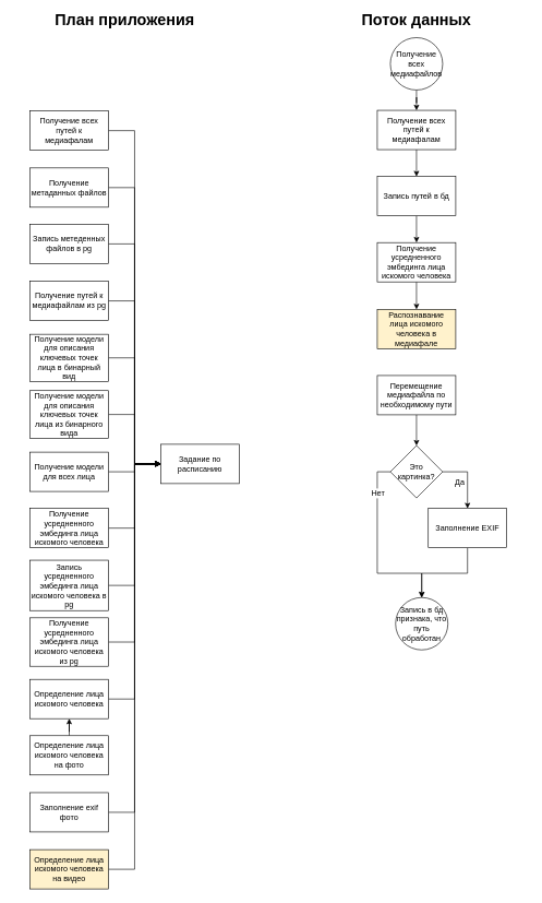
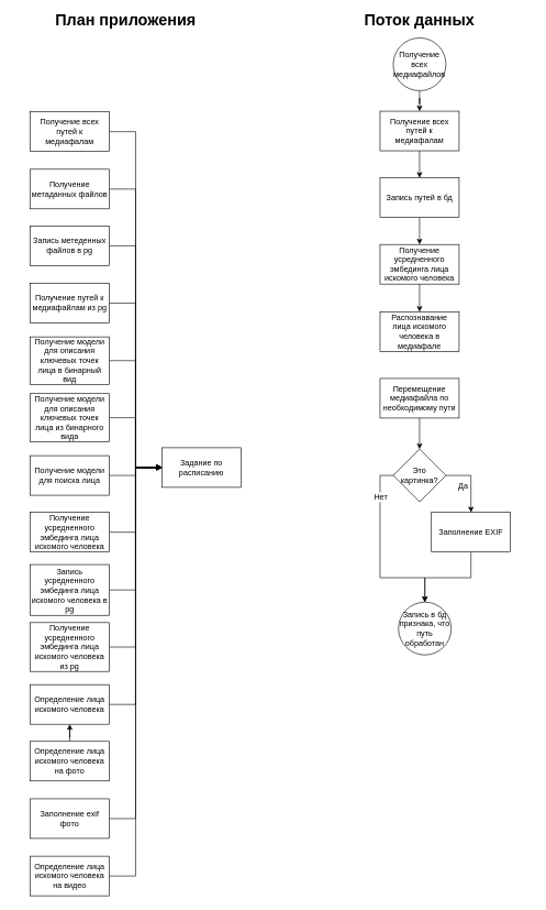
- <mxCell id="12" value="&lt;div&gt;Распознавание &lt;br&gt;&lt;/div&gt;&lt;div&gt;лица искомого человека в медиафале&lt;/div&gt;" style="rounded=0;whiteSpace=wrap;html=1;fillColor=#fff2cc;" parent="1" vertex="1"><mxGeometry x="576" y="472" width="120" height="60" as="geometry" /></mxCell>
+ <mxCell id="12" value="&lt;div&gt;Распознавание &lt;br&gt;&lt;/div&gt;&lt;div&gt;лица искомого человека в медиафале&lt;/div&gt;" style="rounded=0;whiteSpace=wrap;html=1;" parent="1" vertex="1"><mxGeometry x="576" y="472" width="120" height="60" as="geometry" /></mxCell>
- <mxCell id="40" value="Получение модели для всех лица" style="rounded=0;whiteSpace=wrap;html=1;" parent="1" vertex="1"><mxGeometry x="45" y="690" width="120" height="60" as="geometry" /></mxCell>
+ <mxCell id="40" value="Получение модели для поиска лица" style="rounded=0;whiteSpace=wrap;html=1;" parent="1" vertex="1"><mxGeometry x="45" y="690" width="120" height="60" as="geometry" /></mxCell>
- <mxCell id="42" value="Определение лица искомого человека на видео" style="rounded=0;whiteSpace=wrap;html=1;fillColor=#fff2cc;" parent="1" vertex="1"><mxGeometry x="45" y="1297" width="120" height="60" as="geometry" /></mxCell>
+ <mxCell id="42" value="Определение лица искомого человека на видео" style="rounded=0;whiteSpace=wrap;html=1;" parent="1" vertex="1"><mxGeometry x="45" y="1297" width="120" height="60" as="geometry" /></mxCell>
